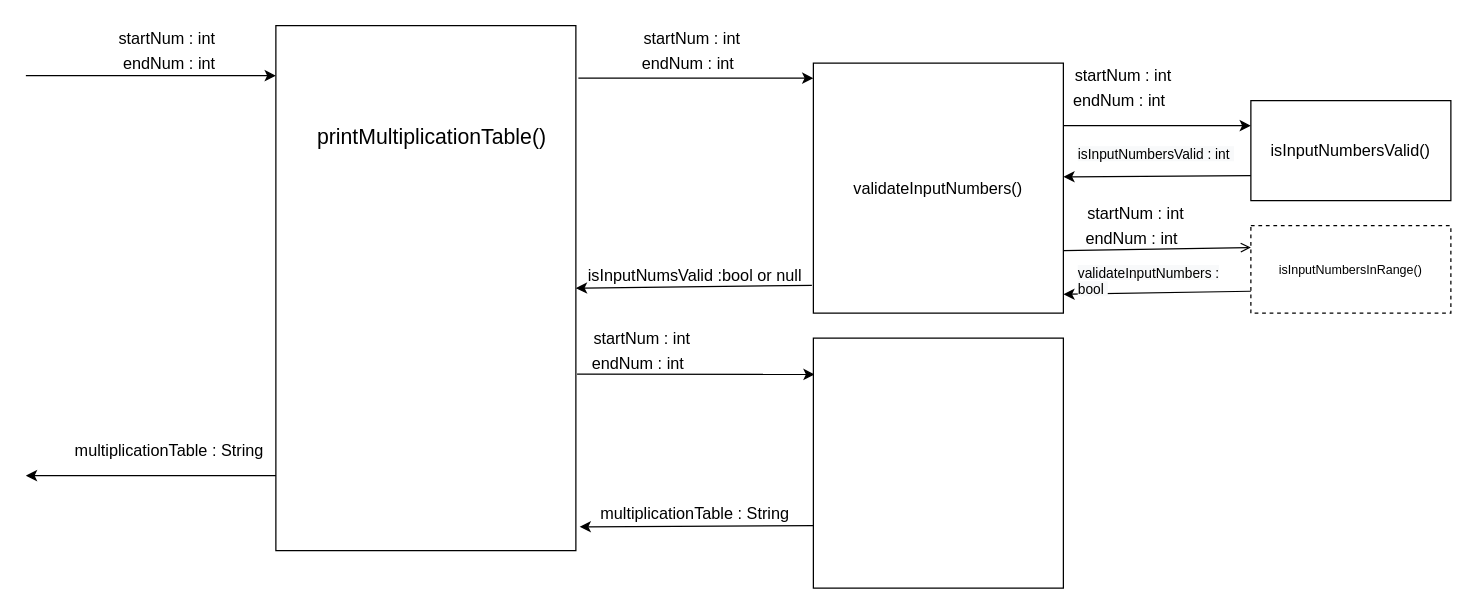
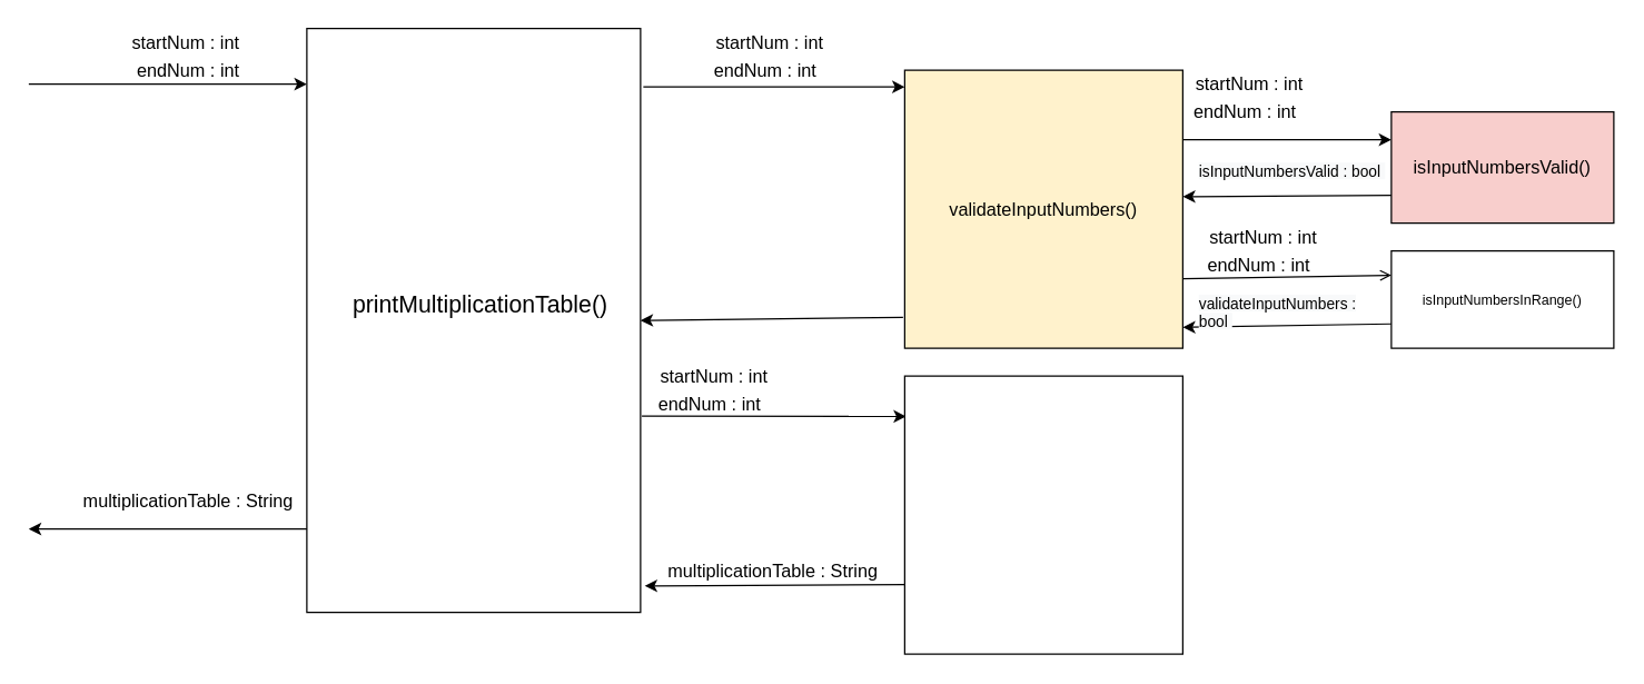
- <mxCell id="7" value="printMultiplicationTable()" style="text;html=1;strokeColor=none;fillColor=none;align=center;verticalAlign=middle;whiteSpace=wrap;rounded=0;fontSize=17;" vertex="1" parent="1"><mxGeometry x="260" y="80" width="170" height="60" as="geometry" /></mxCell>
+ <mxCell id="7" value="printMultiplicationTable()" style="text;html=1;strokeColor=none;fillColor=none;align=center;verticalAlign=middle;whiteSpace=wrap;rounded=0;fontSize=17;" vertex="1" parent="1"><mxGeometry x="260" y="190" width="170" height="60" as="geometry" /></mxCell>
- <mxCell id="22" value="isInputNumbersValid()" style="rounded=0;whiteSpace=wrap;html=1;fontSize=13;" vertex="1" parent="1"><mxGeometry x="1000" y="80" width="160" height="80" as="geometry" /></mxCell>
+ <mxCell id="22" value="isInputNumbersValid()" style="rounded=0;whiteSpace=wrap;html=1;fontSize=13;fillColor=#f8cecc;" vertex="1" parent="1"><mxGeometry x="1000" y="80" width="160" height="80" as="geometry" /></mxCell>
- <mxCell id="26" value="&lt;span style=&quot;color: rgb(0, 0, 0); font-family: helvetica; font-size: 11px; font-style: normal; font-weight: 400; letter-spacing: normal; text-align: center; text-indent: 0px; text-transform: none; word-spacing: 0px; background-color: rgb(248, 249, 250); display: inline; float: none;&quot;&gt;isInputNumbersValid : int&amp;nbsp;&lt;/span&gt;" style="text;whiteSpace=wrap;html=1;fontSize=11;" vertex="1" parent="1"><mxGeometry x="860" y="110" width="150" height="30" as="geometry" /></mxCell>
+ <mxCell id="26" value="&lt;span style=&quot;color: rgb(0, 0, 0); font-family: helvetica; font-size: 11px; font-style: normal; font-weight: 400; letter-spacing: normal; text-align: center; text-indent: 0px; text-transform: none; word-spacing: 0px; background-color: rgb(248, 249, 250); display: inline; float: none;&quot;&gt;isInputNumbersValid : bool&amp;nbsp;&lt;/span&gt;" style="text;whiteSpace=wrap;html=1;fontSize=11;" vertex="1" parent="1"><mxGeometry x="860" y="110" width="150" height="30" as="geometry" /></mxCell>
- <mxCell id="11" value="validateInputNumbers()" style="rounded=0;whiteSpace=wrap;html=1;fontSize=13;" vertex="1" parent="1"><mxGeometry x="650" y="50" width="200" height="200" as="geometry" /></mxCell>
+ <mxCell id="11" value="validateInputNumbers()" style="rounded=0;whiteSpace=wrap;html=1;fontSize=13;fillColor=#fff2cc;" vertex="1" parent="1"><mxGeometry x="650" y="50" width="200" height="200" as="geometry" /></mxCell>
- <mxCell id="27" value="isInputNumbersInRange()" style="rounded=0;whiteSpace=wrap;html=1;fontSize=10;dashed=1;" vertex="1" parent="1"><mxGeometry x="1000" y="180" width="160" height="70" as="geometry" /></mxCell>
+ <mxCell id="27" value="isInputNumbersInRange()" style="rounded=0;whiteSpace=wrap;html=1;fontSize=10;" vertex="1" parent="1"><mxGeometry x="1000" y="180" width="160" height="70" as="geometry" /></mxCell>
- <mxCell id="19" value="isInputNumsValid :bool or null" style="text;html=1;align=center;verticalAlign=middle;resizable=0;points=[];autosize=1;strokeColor=none;fontSize=13;" vertex="1" parent="1"><mxGeometry x="460" y="210" width="190" height="20" as="geometry" /></mxCell>
